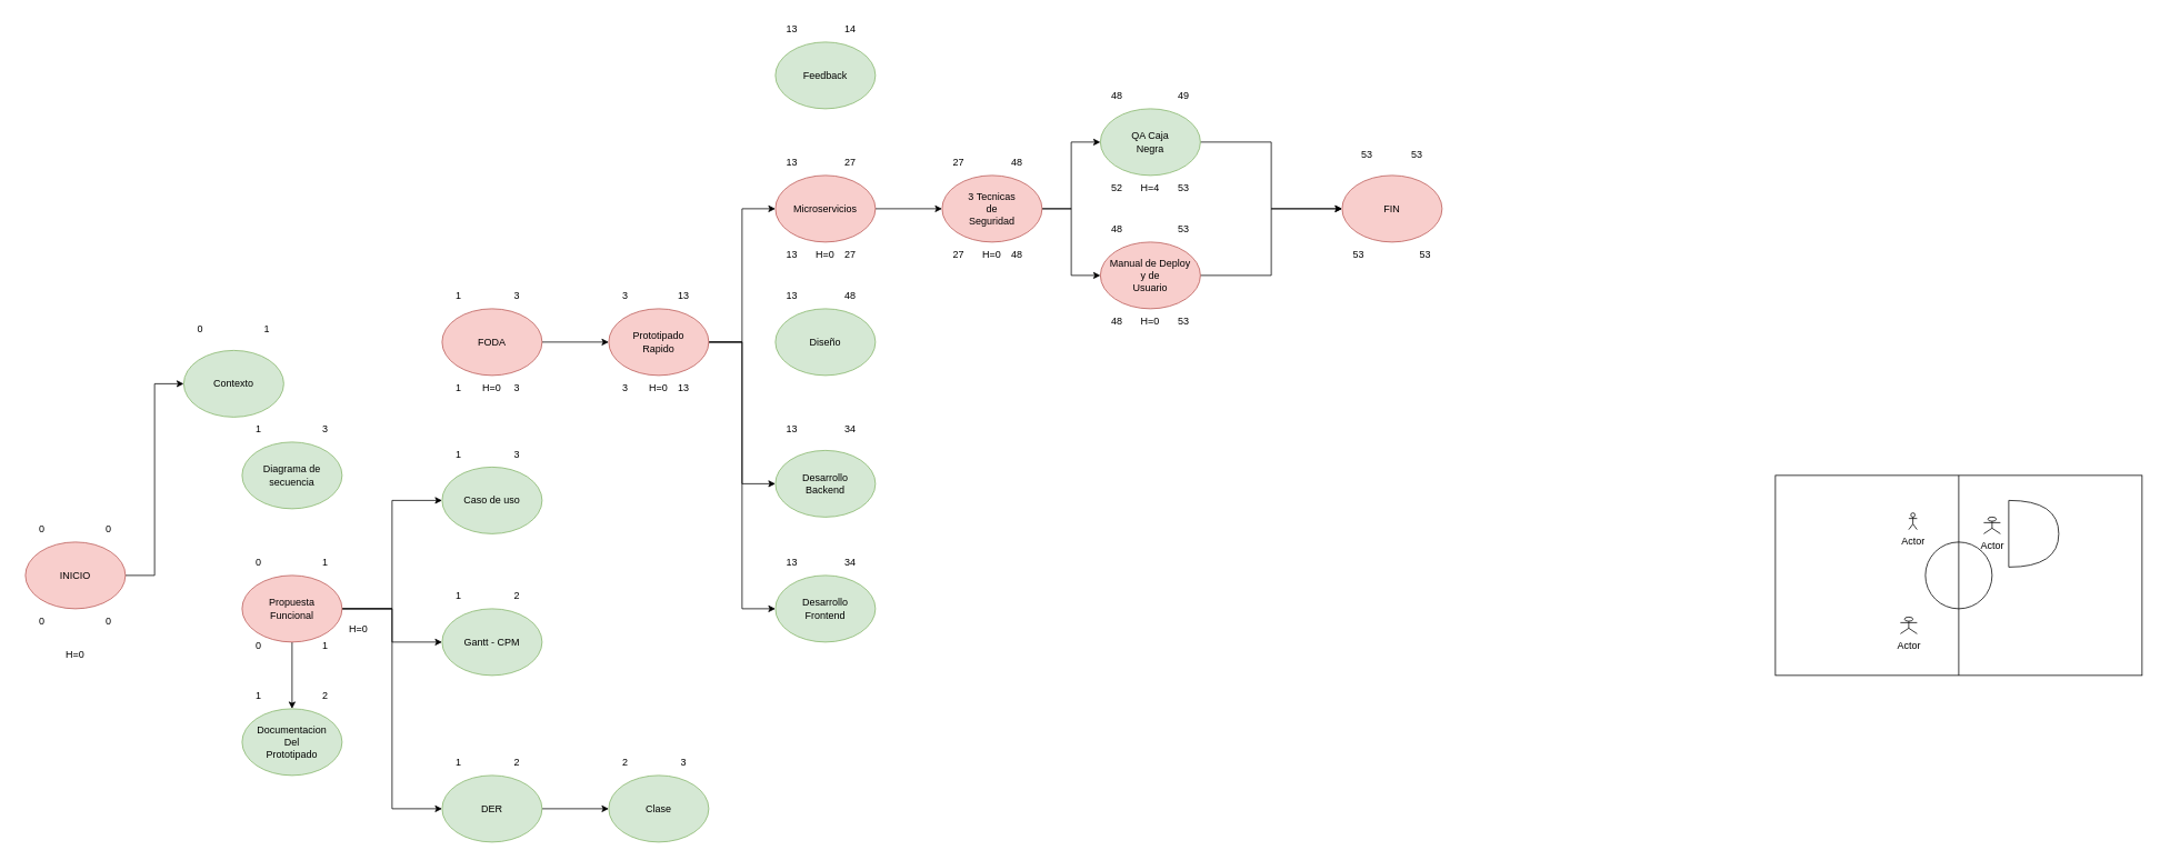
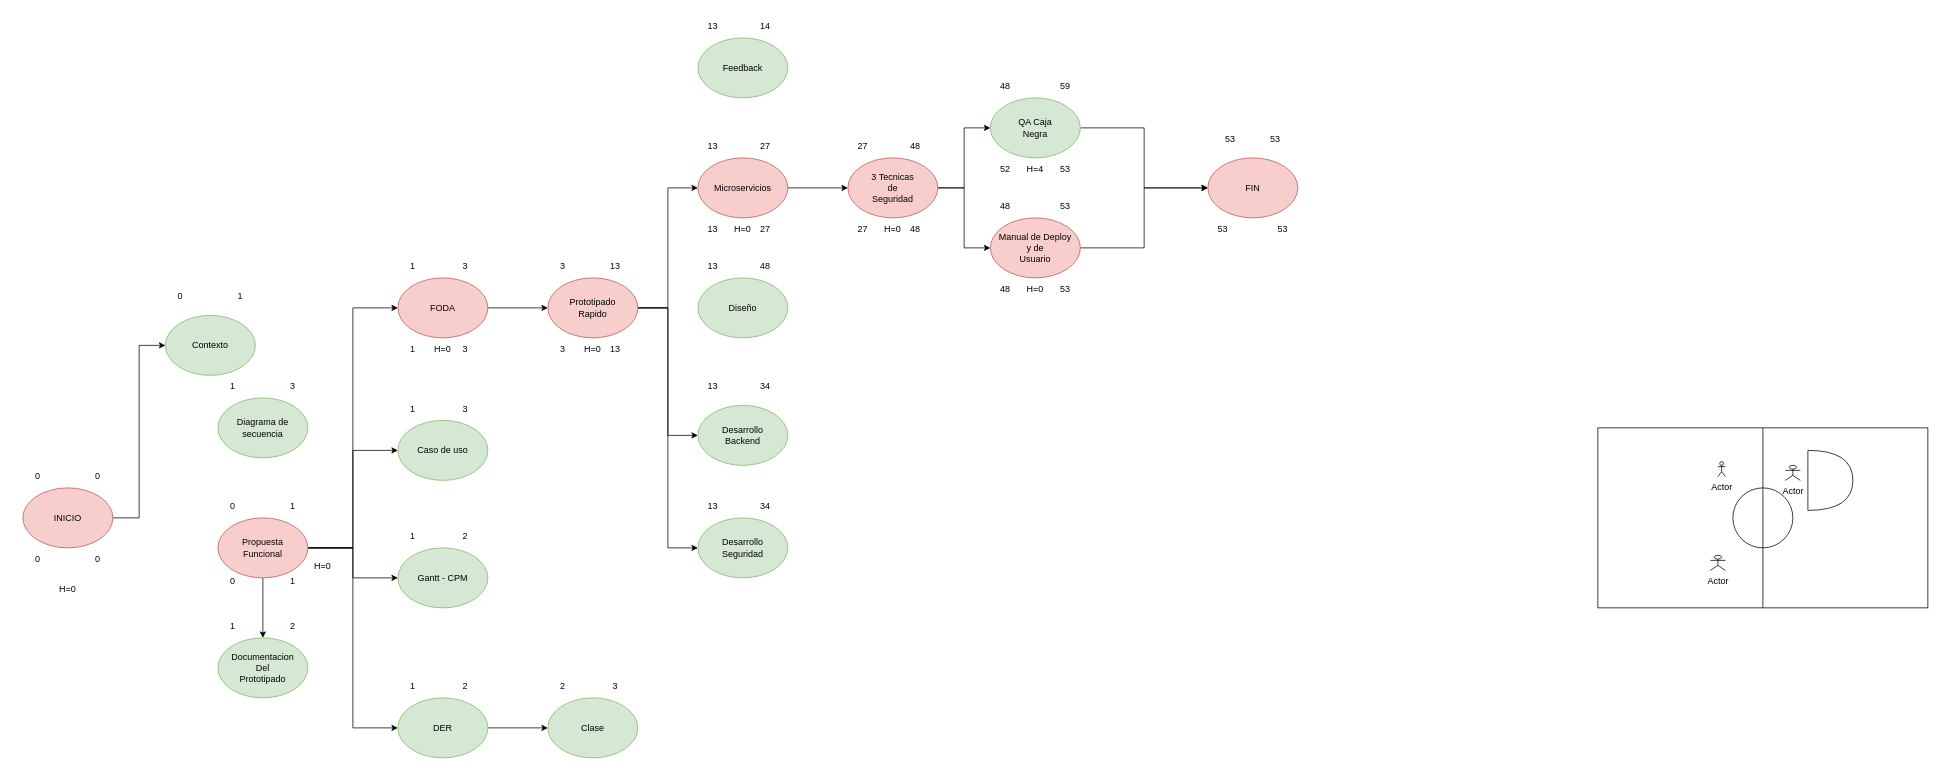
- <mxCell id="71" value="49" style="text;html=1;strokeColor=none;fillColor=none;align=center;verticalAlign=middle;whiteSpace=wrap;rounded=0;" vertex="1" parent="1"><mxGeometry x="1390" y="100" width="60" height="30" as="geometry" /></mxCell>
+ <mxCell id="71" value="59" style="text;html=1;strokeColor=none;fillColor=none;align=center;verticalAlign=middle;whiteSpace=wrap;rounded=0;" vertex="1" parent="1"><mxGeometry x="1390" y="100" width="60" height="30" as="geometry" /></mxCell>
+ <mxCell id="20" style="edgeStyle=orthogonalEdgeStyle;rounded=0;orthogonalLoop=1;jettySize=auto;html=1;exitX=1;exitY=0.5;exitDx=0;exitDy=0;entryX=0;entryY=0.5;entryDx=0;entryDy=0;" edge="1" parent="1" source="22" target="15"><mxGeometry relative="1" as="geometry" /></mxCell>
- <mxCell id="28" value="Desarrollo&lt;div&gt;Frontend&lt;/div&gt;" style="ellipse;whiteSpace=wrap;html=1;fillColor=#d5e8d4;strokeColor=#82b366;" parent="1" vertex="1"><mxGeometry x="930" y="690" width="120" height="80" as="geometry" /></mxCell>
+ <mxCell id="28" value="Desarrollo&lt;div&gt;Seguridad&lt;/div&gt;" style="ellipse;whiteSpace=wrap;html=1;fillColor=#d5e8d4;strokeColor=#82b366;" parent="1" vertex="1"><mxGeometry x="930" y="690" width="120" height="80" as="geometry" /></mxCell>
